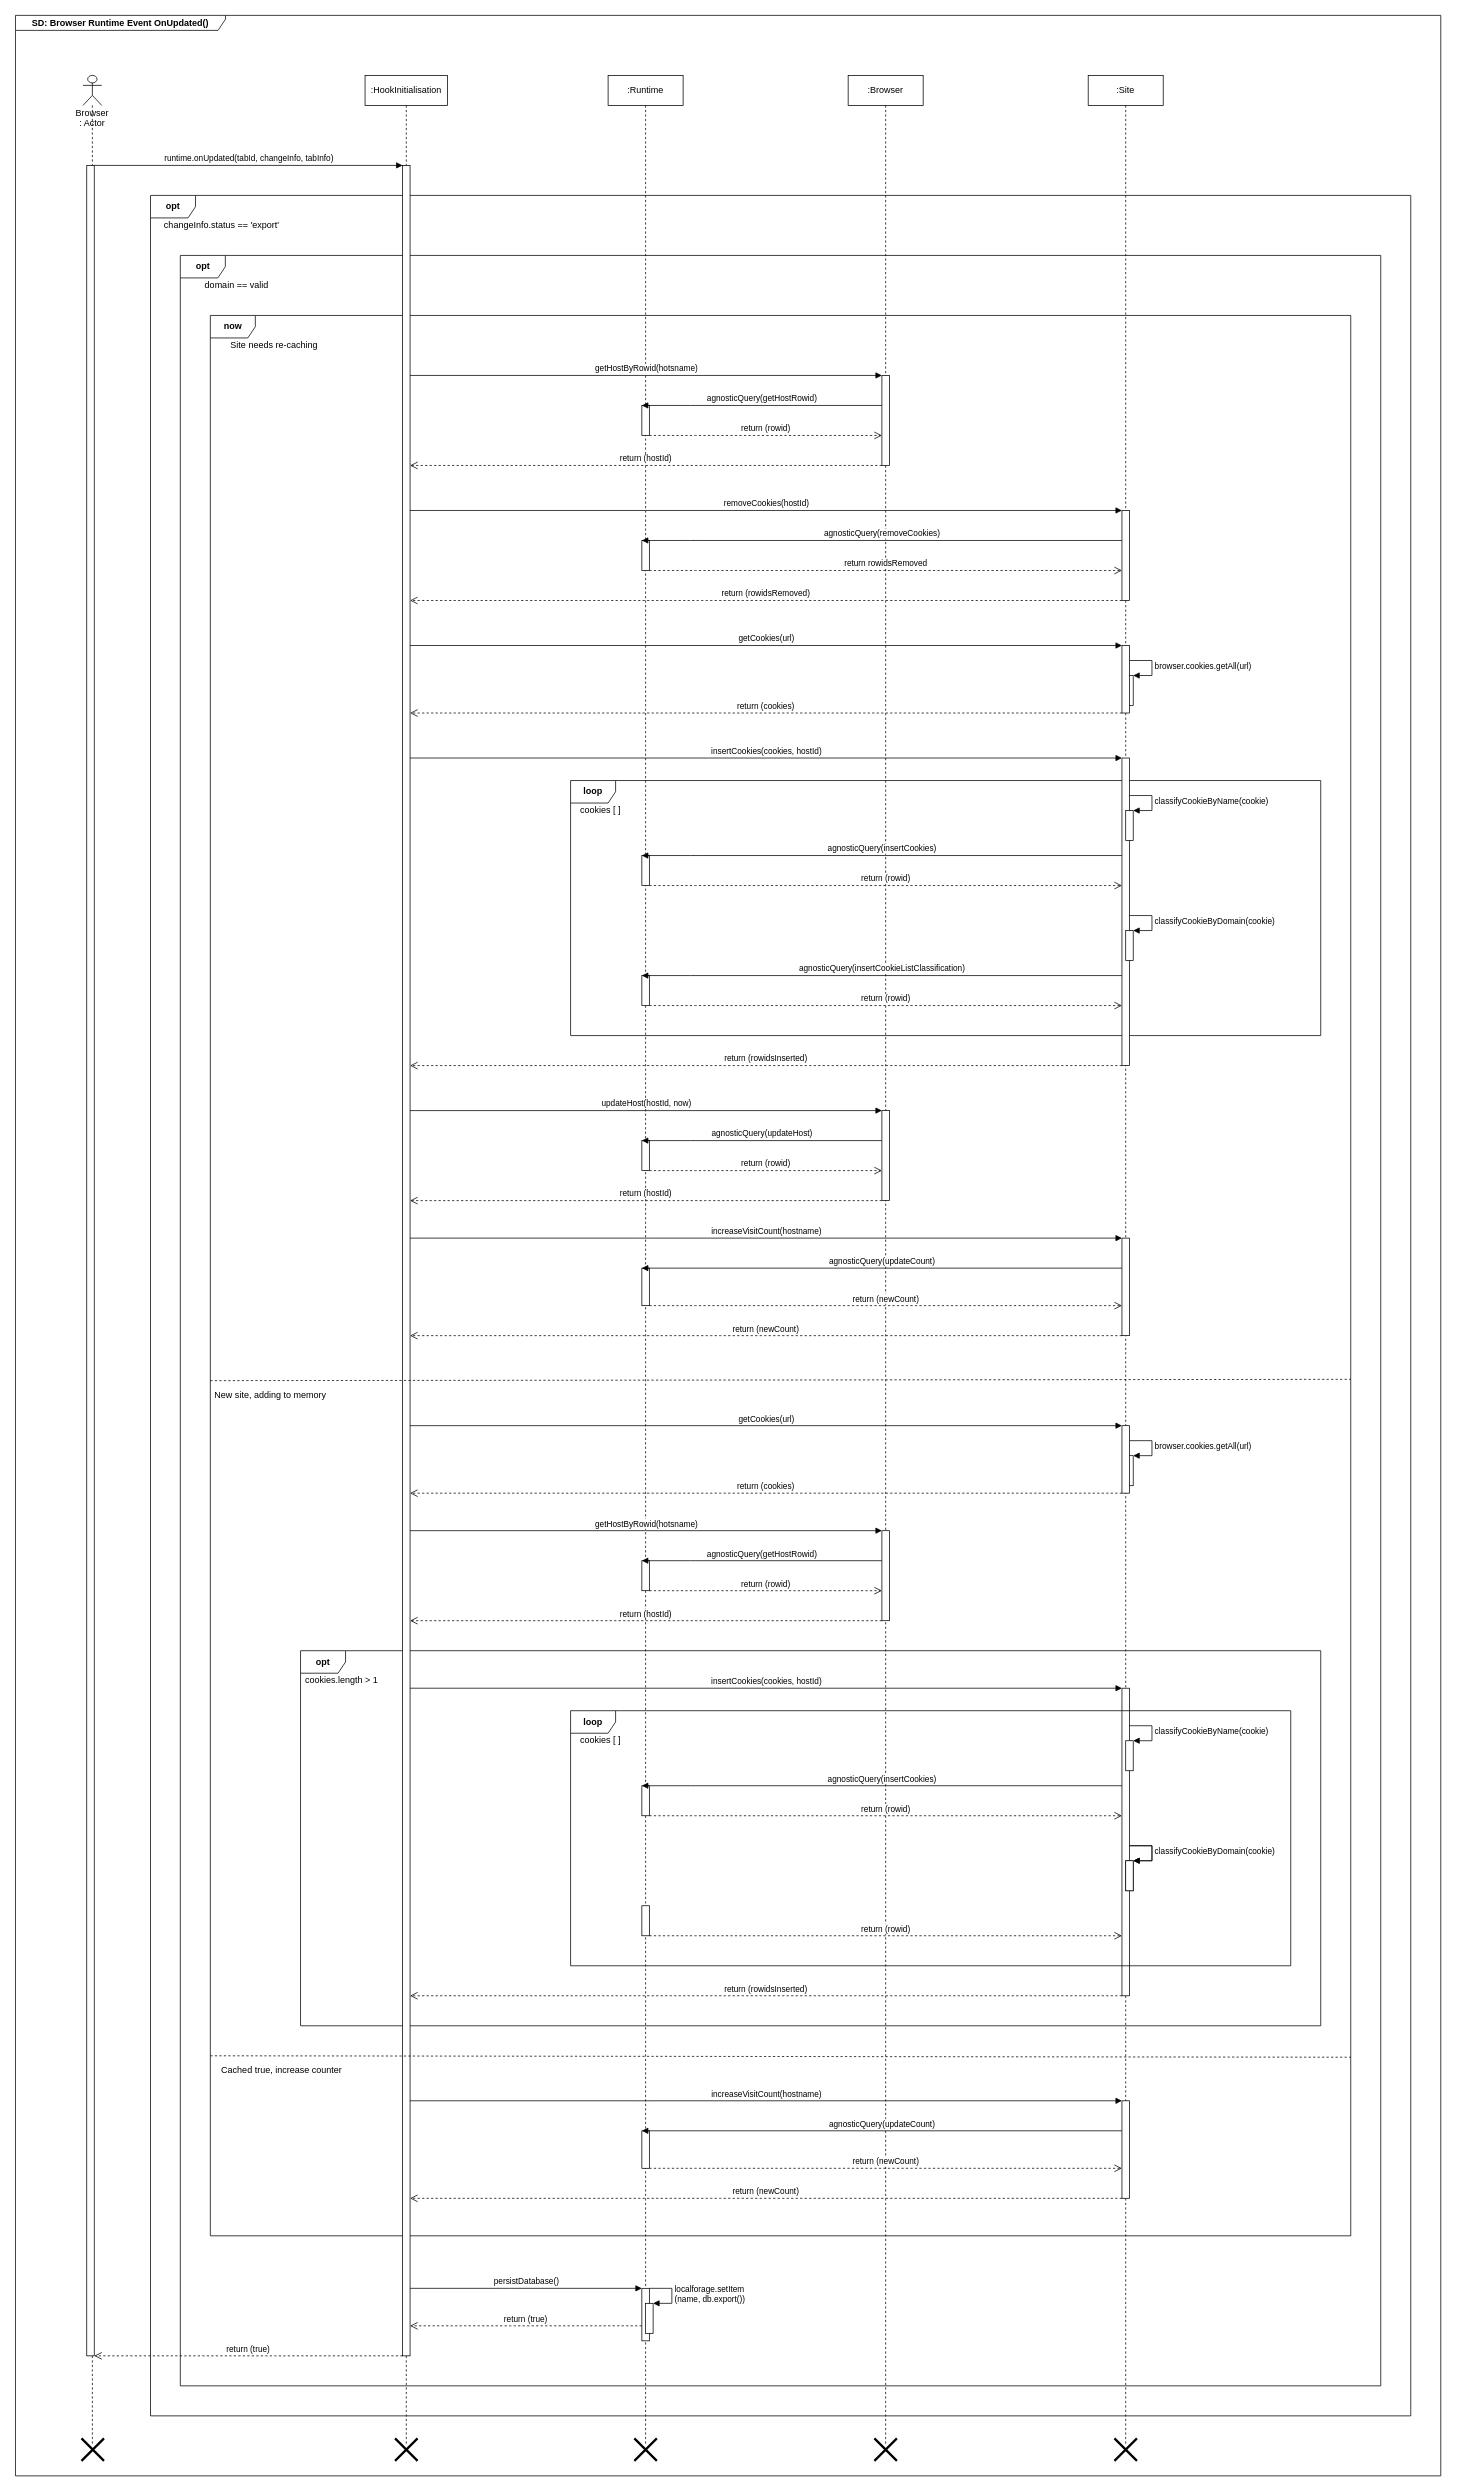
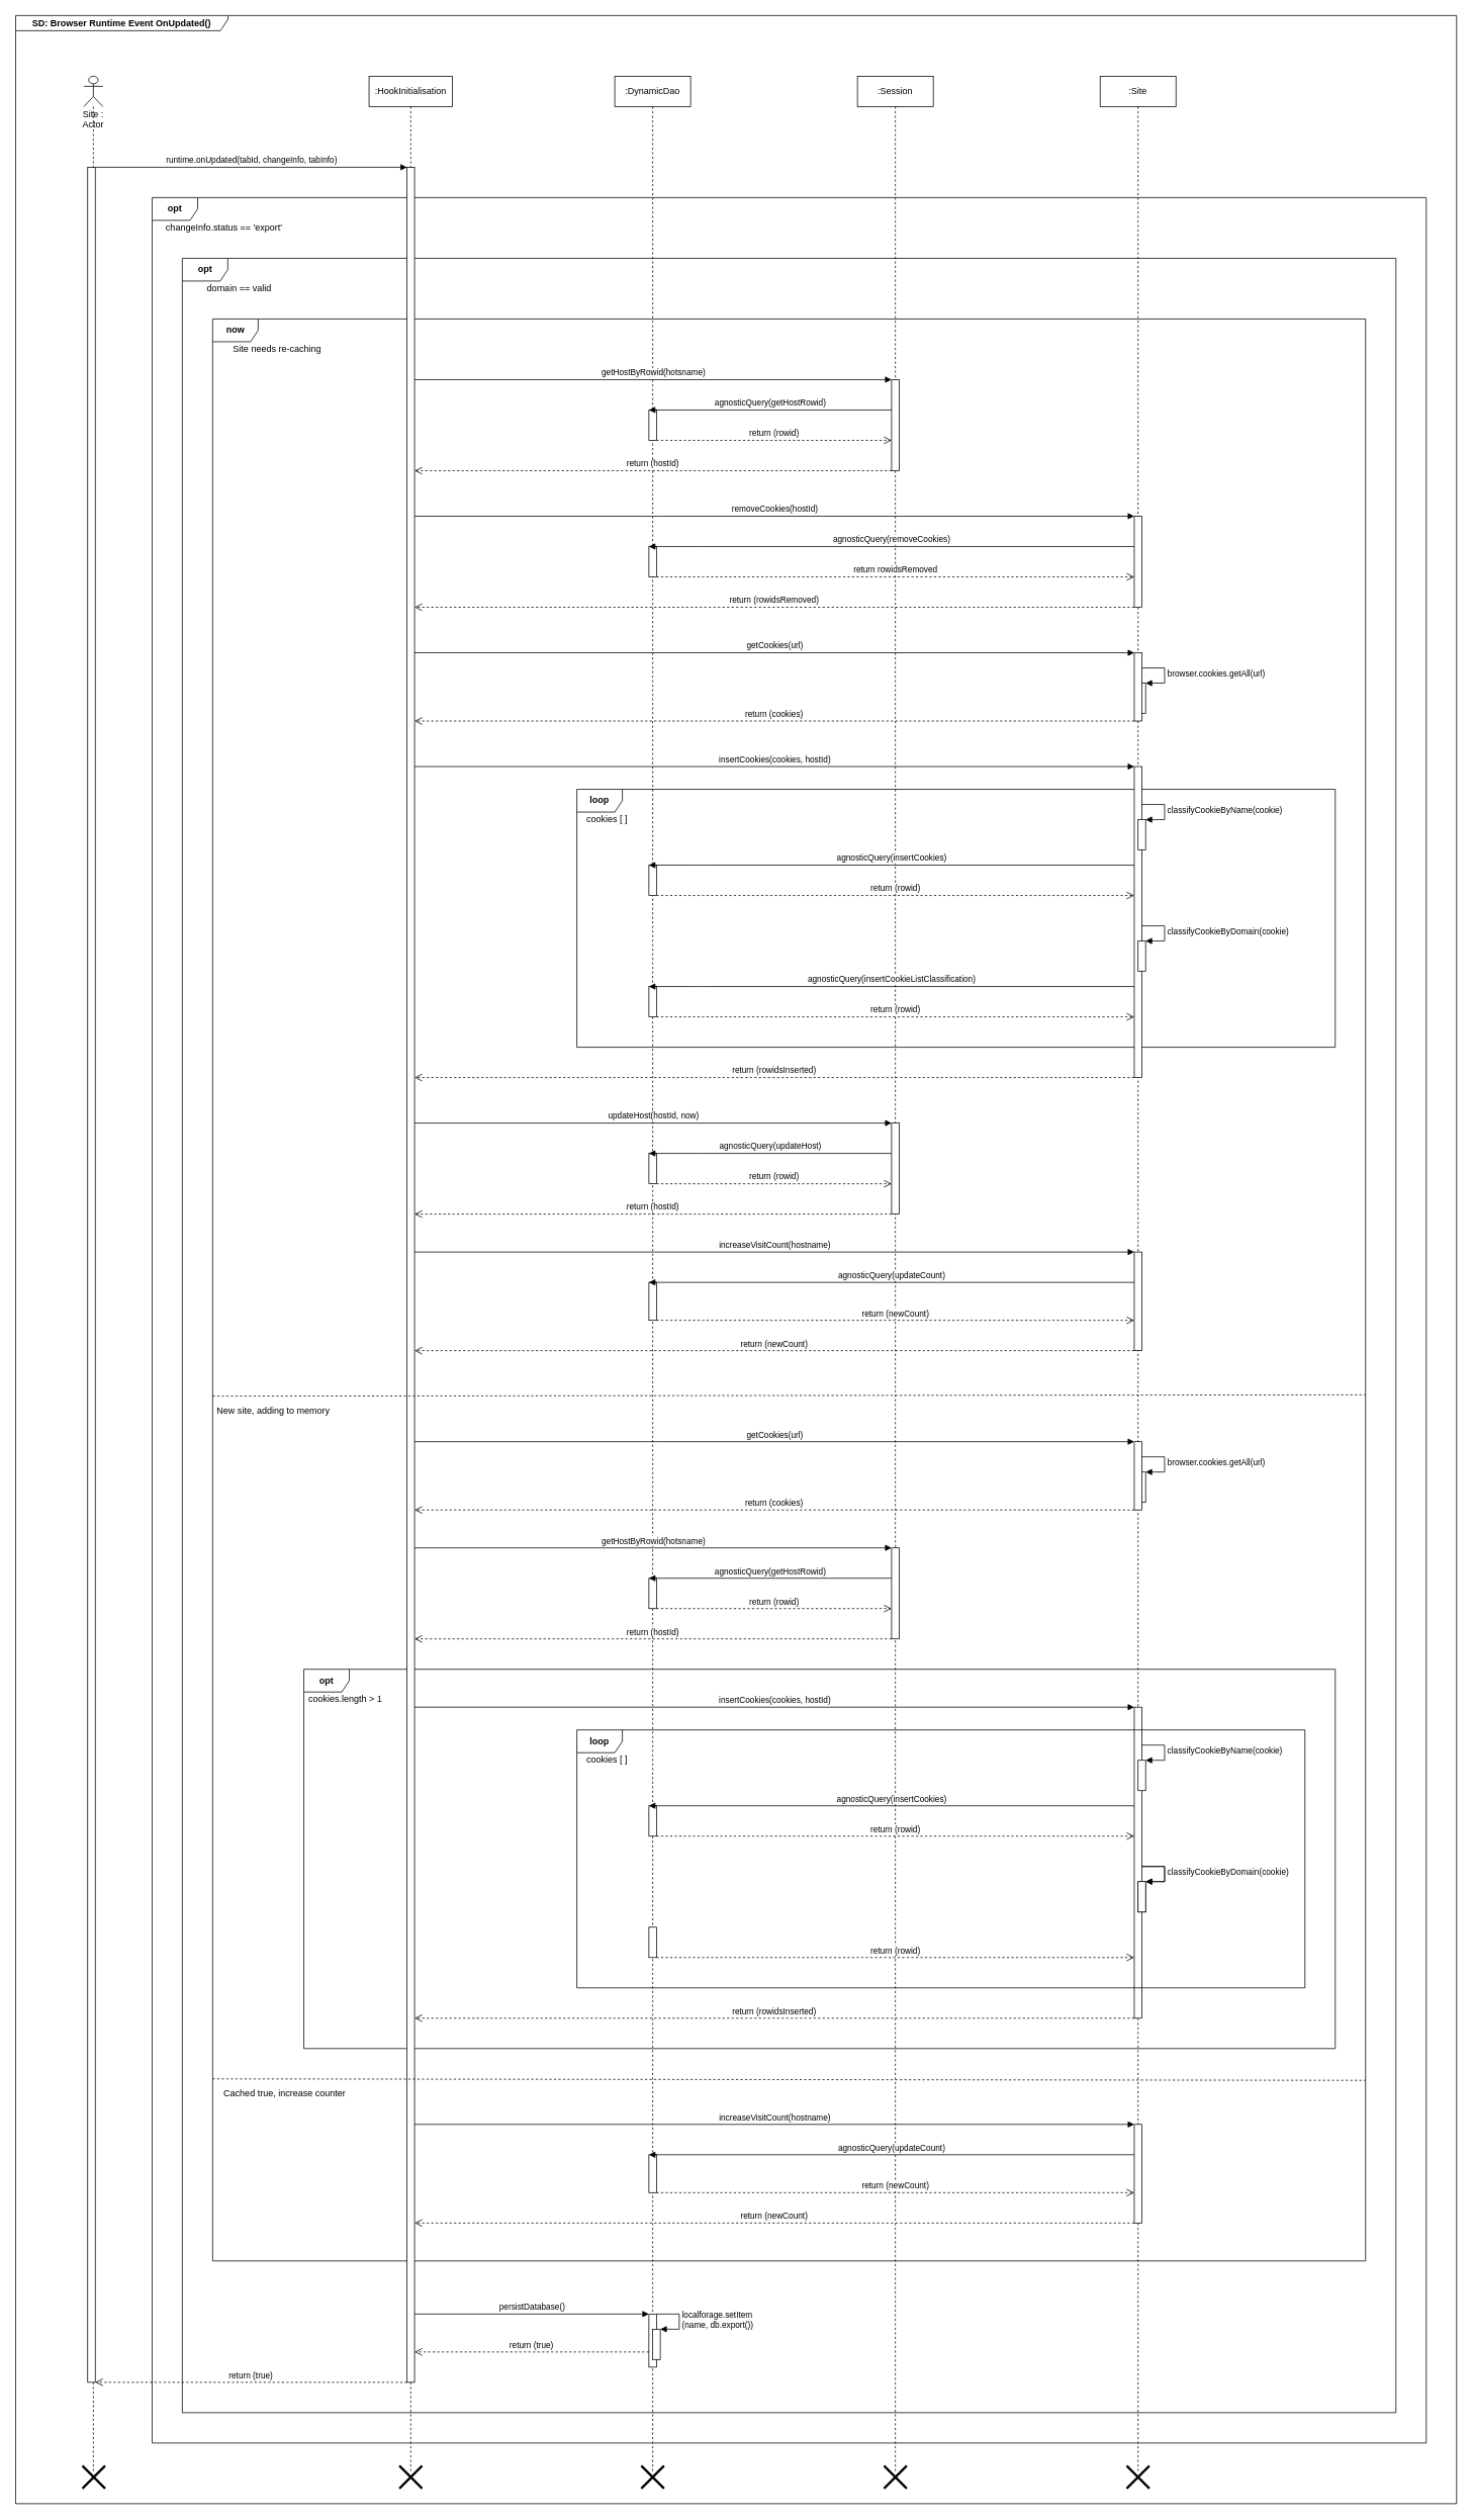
- <mxCell id="25" value=":Runtime" style="shape=umlLifeline;perimeter=lifelinePerimeter;whiteSpace=wrap;html=1;container=1;collapsible=0;recursiveResize=0;outlineConnect=0;" vertex="1" parent="1"><mxGeometry x="810" y="100" width="100" height="3160" as="geometry" /></mxCell>
+ <mxCell id="25" value=":DynamicDao" style="shape=umlLifeline;perimeter=lifelinePerimeter;whiteSpace=wrap;html=1;container=1;collapsible=0;recursiveResize=0;outlineConnect=0;" vertex="1" parent="1"><mxGeometry x="810" y="100" width="100" height="3160" as="geometry" /></mxCell>
- <mxCell id="23" value=":Browser" style="shape=umlLifeline;perimeter=lifelinePerimeter;whiteSpace=wrap;html=1;container=1;collapsible=0;recursiveResize=0;outlineConnect=0;noLabel=0;" vertex="1" parent="1"><mxGeometry x="1130" y="100" width="100" height="3160" as="geometry" /></mxCell>
+ <mxCell id="23" value=":Session" style="shape=umlLifeline;perimeter=lifelinePerimeter;whiteSpace=wrap;html=1;container=1;collapsible=0;recursiveResize=0;outlineConnect=0;noLabel=0;" vertex="1" parent="1"><mxGeometry x="1130" y="100" width="100" height="3160" as="geometry" /></mxCell>
- <mxCell id="35" value="Browser : Actor" style="shape=umlLifeline;participant=umlActor;perimeter=lifelinePerimeter;whiteSpace=wrap;html=1;container=1;collapsible=0;recursiveResize=0;verticalAlign=top;spacingTop=36;outlineConnect=0;" vertex="1" parent="1"><mxGeometry x="110" y="100" width="25" height="3160" as="geometry" /></mxCell>
+ <mxCell id="35" value="Site : Actor" style="shape=umlLifeline;participant=umlActor;perimeter=lifelinePerimeter;whiteSpace=wrap;html=1;container=1;collapsible=0;recursiveResize=0;verticalAlign=top;spacingTop=36;outlineConnect=0;" vertex="1" parent="1"><mxGeometry x="110" y="100" width="25" height="3160" as="geometry" /></mxCell>
